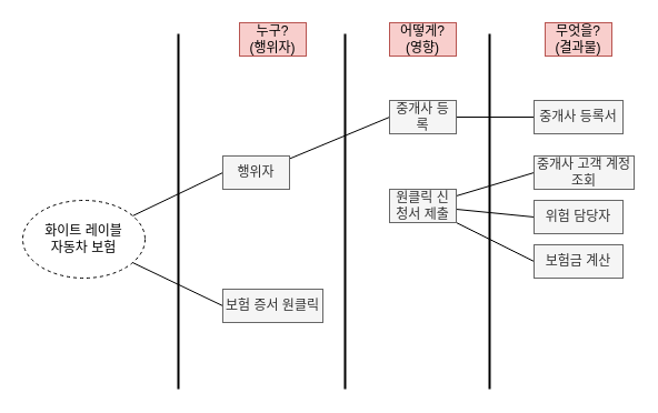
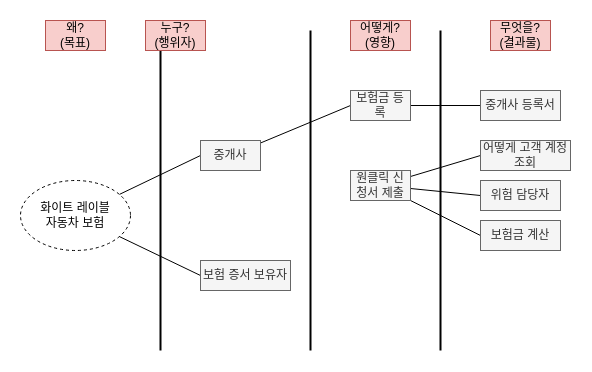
+ <mxCell id="21" value="왜?&lt;div&gt;(목표)&lt;/div&gt;" style="text;html=1;align=center;verticalAlign=middle;whiteSpace=wrap;rounded=0;fillColor=#f8cecc;strokeColor=#b85450;" vertex="1" parent="1"><mxGeometry x="45" y="20" width="60" height="30" as="geometry" /></mxCell>
- <mxCell id="22" value="누구?&lt;div&gt;(행위자)&lt;/div&gt;" style="text;html=1;align=center;verticalAlign=middle;whiteSpace=wrap;rounded=0;fillColor=#f8cecc;strokeColor=#b85450;" vertex="1" parent="1"><mxGeometry x="215" y="20" width="60" height="30" as="geometry" /></mxCell>
+ <mxCell id="22" value="누구?&lt;div&gt;(행위자)&lt;/div&gt;" style="text;html=1;align=center;verticalAlign=middle;whiteSpace=wrap;rounded=0;fillColor=#f8cecc;strokeColor=#b85450;" vertex="1" parent="1"><mxGeometry x="145" y="20" width="60" height="30" as="geometry" /></mxCell>
- <mxCell id="9" value="중개사 등록" style="text;html=1;align=center;verticalAlign=middle;whiteSpace=wrap;rounded=0;fillColor=#f5f5f5;fontColor=#333333;strokeColor=#666666;" vertex="1" parent="1"><mxGeometry x="350" y="90" width="60" height="30" as="geometry" /></mxCell>
+ <mxCell id="9" value="보험금 등록" style="text;html=1;align=center;verticalAlign=middle;whiteSpace=wrap;rounded=0;fillColor=#f5f5f5;fontColor=#333333;strokeColor=#666666;" vertex="1" parent="1"><mxGeometry x="350" y="90" width="60" height="30" as="geometry" /></mxCell>
- <mxCell id="6" value="행위자" style="text;html=1;align=center;verticalAlign=middle;whiteSpace=wrap;rounded=0;fillColor=#f5f5f5;fontColor=#333333;strokeColor=#666666;" vertex="1" parent="1"><mxGeometry x="200" y="140" width="60" height="30" as="geometry" /></mxCell>
+ <mxCell id="6" value="중개사" style="text;html=1;align=center;verticalAlign=middle;whiteSpace=wrap;rounded=0;fillColor=#f5f5f5;fontColor=#333333;strokeColor=#666666;" vertex="1" parent="1"><mxGeometry x="200" y="140" width="60" height="30" as="geometry" /></mxCell>
- <mxCell id="15" value="중개사 고객 계정&lt;div&gt;조회&lt;/div&gt;" style="text;html=1;align=center;verticalAlign=middle;whiteSpace=wrap;rounded=0;fillColor=#f5f5f5;fontColor=#333333;strokeColor=#666666;" vertex="1" parent="1"><mxGeometry x="480" y="140" width="90" height="30" as="geometry" /></mxCell>
+ <mxCell id="15" value="어떻게 고객 계정&lt;div&gt;조회&lt;/div&gt;" style="text;html=1;align=center;verticalAlign=middle;whiteSpace=wrap;rounded=0;fillColor=#f5f5f5;fontColor=#333333;strokeColor=#666666;" vertex="1" parent="1"><mxGeometry x="480" y="140" width="90" height="30" as="geometry" /></mxCell>
- <mxCell id="7" value="보험 증서 원클릭" style="text;html=1;align=center;verticalAlign=middle;whiteSpace=wrap;rounded=0;fillColor=#f5f5f5;fontColor=#333333;strokeColor=#666666;" vertex="1" parent="1"><mxGeometry x="200" y="260" width="90" height="30" as="geometry" /></mxCell>
+ <mxCell id="7" value="보험 증서 보유자" style="text;html=1;align=center;verticalAlign=middle;whiteSpace=wrap;rounded=0;fillColor=#f5f5f5;fontColor=#333333;strokeColor=#666666;" vertex="1" parent="1"><mxGeometry x="200" y="260" width="90" height="30" as="geometry" /></mxCell>
